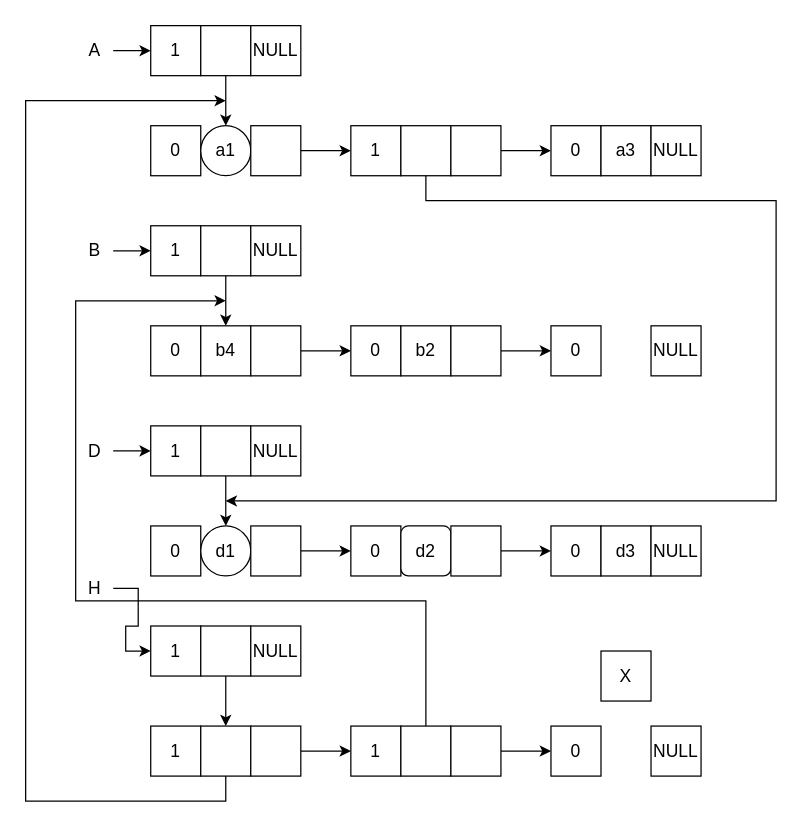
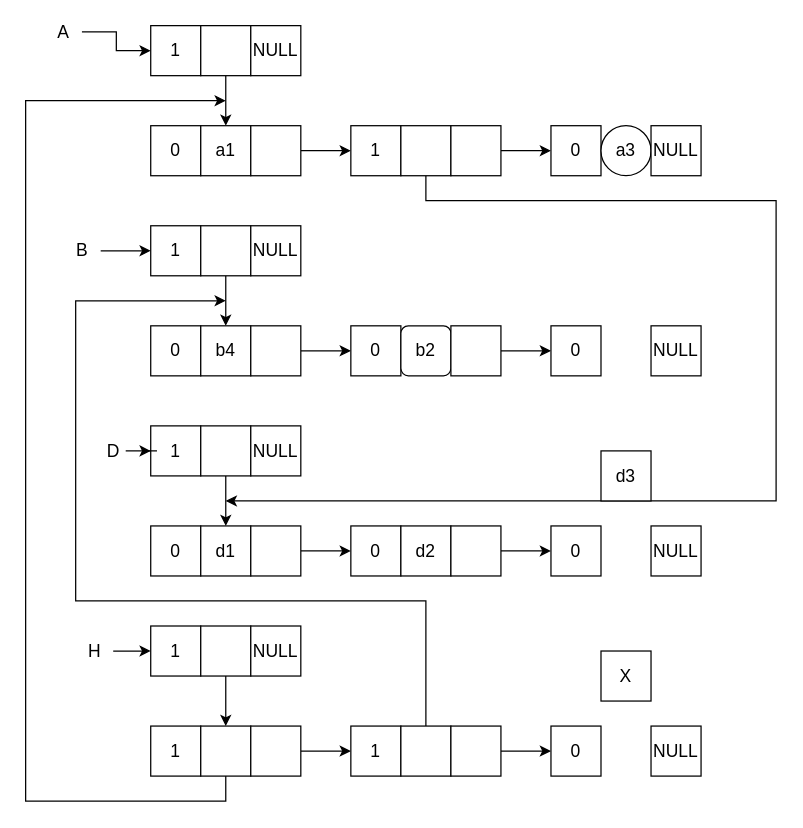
- <mxCell id="38" value="A" style="text;html=1;align=center;verticalAlign=middle;resizable=0;points=[];autosize=1;strokeColor=none;fillColor=none;fontSize=14;" vertex="1" parent="1"><mxGeometry x="60" y="30" width="30" height="20" as="geometry" /></mxCell>
+ <mxCell id="38" value="A" style="text;html=1;align=center;verticalAlign=middle;resizable=0;points=[];autosize=1;strokeColor=none;fillColor=none;fontSize=14;" vertex="1" parent="1"><mxGeometry x="35" y="15" width="30" height="20" as="geometry" /></mxCell>
- <mxCell id="40" value="a1" style="ellipse;whiteSpace=wrap;html=1;fontSize=14;" vertex="1" parent="1"><mxGeometry x="160" y="100" width="40" height="40" as="geometry" /></mxCell>
+ <mxCell id="40" value="a1" style="rounded=0;whiteSpace=wrap;html=1;fontSize=14;" vertex="1" parent="1"><mxGeometry x="160" y="100" width="40" height="40" as="geometry" /></mxCell>
- <mxCell id="49" value="a3" style="rounded=0;whiteSpace=wrap;html=1;fontSize=14;" vertex="1" parent="1"><mxGeometry x="480" y="100" width="40" height="40" as="geometry" /></mxCell>
+ <mxCell id="49" value="a3" style="ellipse;whiteSpace=wrap;html=1;fontSize=14;" vertex="1" parent="1"><mxGeometry x="480" y="100" width="40" height="40" as="geometry" /></mxCell>
- <mxCell id="32" value="B" style="text;html=1;align=center;verticalAlign=middle;resizable=0;points=[];autosize=1;strokeColor=none;fillColor=none;fontSize=14;" vertex="1" parent="1"><mxGeometry x="60" y="190" width="30" height="20" as="geometry" /></mxCell>
+ <mxCell id="32" value="B" style="text;html=1;align=center;verticalAlign=middle;resizable=0;points=[];autosize=1;strokeColor=none;fillColor=none;fontSize=14;" vertex="1" parent="1"><mxGeometry x="50" y="190" width="30" height="20" as="geometry" /></mxCell>
- <mxCell id="22" value="b2" style="rounded=0;whiteSpace=wrap;html=1;fontSize=14;" vertex="1" parent="1"><mxGeometry x="320" y="260" width="40" height="40" as="geometry" /></mxCell>
+ <mxCell id="22" value="b2" style="whiteSpace=wrap;html=1;fontSize=14;rounded=1;" vertex="1" parent="1"><mxGeometry x="320" y="260" width="40" height="40" as="geometry" /></mxCell>
- <mxCell id="71" value="D" style="text;html=1;align=center;verticalAlign=middle;resizable=0;points=[];autosize=1;strokeColor=none;fillColor=none;fontSize=14;" vertex="1" parent="1"><mxGeometry x="60" y="350" width="30" height="20" as="geometry" /></mxCell>
+ <mxCell id="71" value="D" style="text;html=1;align=center;verticalAlign=middle;resizable=0;points=[];autosize=1;strokeColor=none;fillColor=none;fontSize=14;" vertex="1" parent="1"><mxGeometry x="75" y="350" width="30" height="20" as="geometry" /></mxCell>
- <mxCell id="56" value="d1" style="ellipse;whiteSpace=wrap;html=1;fontSize=14;" vertex="1" parent="1"><mxGeometry x="160" y="420" width="40" height="40" as="geometry" /></mxCell>
+ <mxCell id="56" value="d1" style="rounded=0;whiteSpace=wrap;html=1;fontSize=14;" vertex="1" parent="1"><mxGeometry x="160" y="420" width="40" height="40" as="geometry" /></mxCell>
- <mxCell id="60" value="d2" style="whiteSpace=wrap;html=1;fontSize=14;rounded=1;" vertex="1" parent="1"><mxGeometry x="320" y="420" width="40" height="40" as="geometry" /></mxCell>
+ <mxCell id="60" value="d2" style="rounded=0;whiteSpace=wrap;html=1;fontSize=14;" vertex="1" parent="1"><mxGeometry x="320" y="420" width="40" height="40" as="geometry" /></mxCell>
- <mxCell id="64" value="d3" style="rounded=0;whiteSpace=wrap;html=1;fontSize=14;" vertex="1" parent="1"><mxGeometry x="480" y="420" width="40" height="40" as="geometry" /></mxCell>
+ <mxCell id="64" value="d3" style="rounded=0;whiteSpace=wrap;html=1;fontSize=14;" vertex="1" parent="1"><mxGeometry x="480" y="360" width="40" height="40" as="geometry" /></mxCell>
- <mxCell id="16" value="H" style="text;html=1;align=center;verticalAlign=middle;resizable=0;points=[];autosize=1;strokeColor=none;fillColor=none;fontSize=14;" vertex="1" parent="1"><mxGeometry x="60" y="460" width="30" height="20" as="geometry" /></mxCell>
+ <mxCell id="16" value="H" style="text;html=1;align=center;verticalAlign=middle;resizable=0;points=[];autosize=1;strokeColor=none;fillColor=none;fontSize=14;" vertex="1" parent="1"><mxGeometry x="60" y="510" width="30" height="20" as="geometry" /></mxCell>
